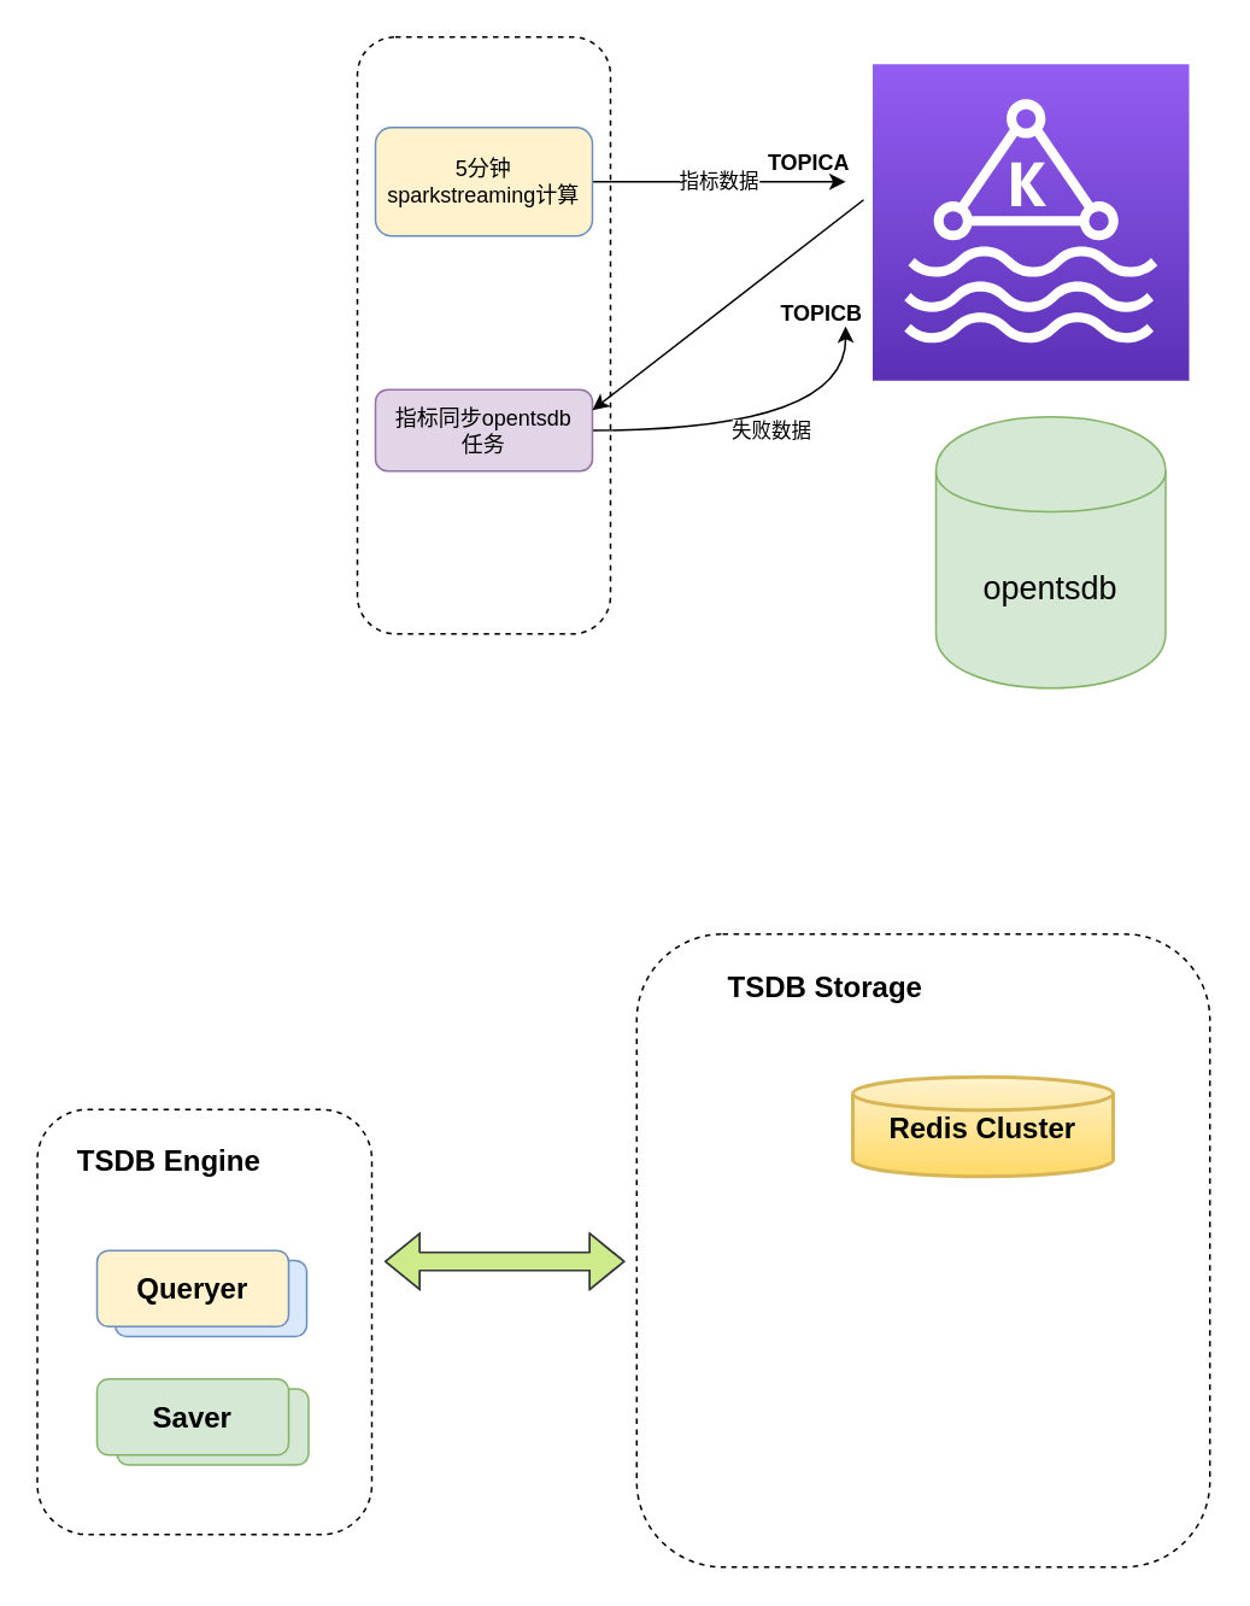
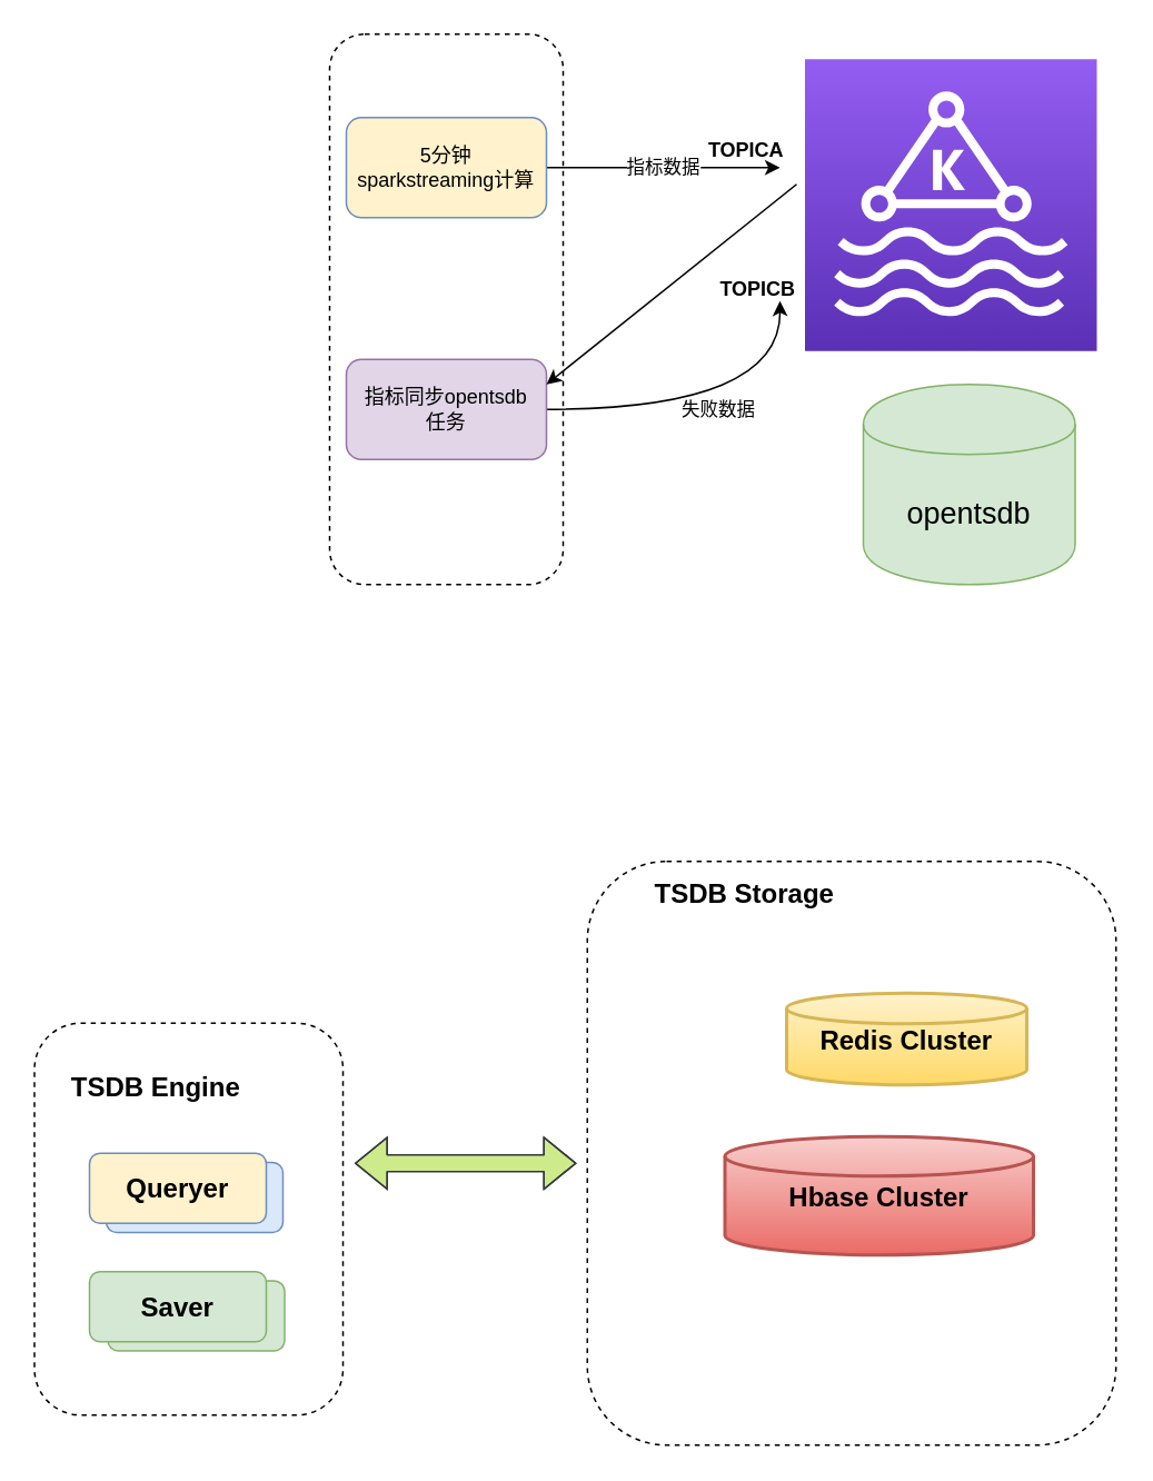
- <mxCell id="9" value="指标同步opentsdb&lt;br&gt;任务" style="rounded=1;whiteSpace=wrap;html=1;fillColor=#e1d5e7;strokeColor=#9673a6;" vertex="1" parent="1"><mxGeometry x="207" y="215" width="120" height="45" as="geometry" /></mxCell>
+ <mxCell id="9" value="指标同步opentsdb&lt;br&gt;任务" style="rounded=1;whiteSpace=wrap;html=1;fillColor=#e1d5e7;strokeColor=#9673a6;" vertex="1" parent="1"><mxGeometry x="207" y="215" width="120" height="60" as="geometry" /></mxCell>
- <mxCell id="12" value="&lt;font style=&quot;font-size: 18px&quot;&gt;opentsdb&lt;/font&gt;" style="shape=cylinder;whiteSpace=wrap;html=1;boundedLbl=1;backgroundOutline=1;fillColor=#d5e8d4;strokeColor=#82b366;" vertex="1" parent="1"><mxGeometry x="517" y="230" width="127" height="150" as="geometry" /></mxCell>
+ <mxCell id="12" value="&lt;font style=&quot;font-size: 18px&quot;&gt;opentsdb&lt;/font&gt;" style="shape=cylinder;whiteSpace=wrap;html=1;boundedLbl=1;backgroundOutline=1;fillColor=#d5e8d4;strokeColor=#82b366;" vertex="1" parent="1"><mxGeometry x="517" y="230" width="127" height="120" as="geometry" /></mxCell>
- <mxCell id="19" value="&lt;font style=&quot;font-size: 16px&quot;&gt;&lt;b style=&quot;font-size: 16px&quot;&gt;TSDB Storage&lt;/b&gt;&lt;/font&gt;" style="text;html=1;strokeColor=none;fillColor=none;align=center;verticalAlign=middle;whiteSpace=wrap;rounded=0;fontSize=16;" vertex="1" parent="1"><mxGeometry x="375" y="531" width="162" height="28" as="geometry" /></mxCell>
+ <mxCell id="19" value="&lt;font style=&quot;font-size: 16px&quot;&gt;&lt;b style=&quot;font-size: 16px&quot;&gt;TSDB Storage&lt;/b&gt;&lt;/font&gt;" style="text;html=1;strokeColor=none;fillColor=none;align=center;verticalAlign=middle;whiteSpace=wrap;rounded=0;fontSize=16;" vertex="1" parent="1"><mxGeometry x="365" y="521" width="162" height="28" as="geometry" /></mxCell>
- <mxCell id="15" value="&lt;font style=&quot;font-size: 16px;&quot;&gt;&lt;b style=&quot;font-size: 16px;&quot;&gt;TSDB Engine&lt;/b&gt;&lt;/font&gt;" style="text;html=1;strokeColor=none;fillColor=none;align=center;verticalAlign=middle;whiteSpace=wrap;rounded=0;fontSize=16;" vertex="1" parent="1"><mxGeometry x="40" y="629.5" width="106" height="23" as="geometry" /></mxCell>
+ <mxCell id="15" value="&lt;font style=&quot;font-size: 16px;&quot;&gt;&lt;b style=&quot;font-size: 16px;&quot;&gt;TSDB Engine&lt;/b&gt;&lt;/font&gt;" style="text;html=1;strokeColor=none;fillColor=none;align=center;verticalAlign=middle;whiteSpace=wrap;rounded=0;fontSize=16;" vertex="1" parent="1"><mxGeometry x="40" y="639.5" width="106" height="23" as="geometry" /></mxCell>
+ <mxCell id="21" value="Hbase Cluster" style="strokeWidth=2;html=1;shape=mxgraph.flowchart.database;whiteSpace=wrap;fontSize=16;gradientColor=#ea6b66;fillColor=#f8cecc;strokeColor=#b85450;fontStyle=1" vertex="1" parent="1"><mxGeometry x="434" y="681" width="185" height="71" as="geometry" /></mxCell>
